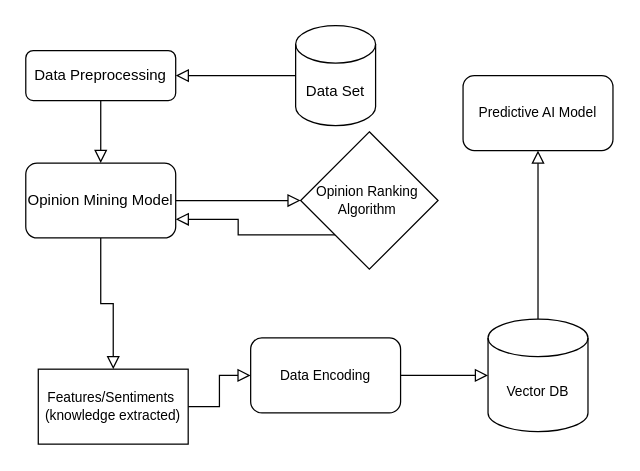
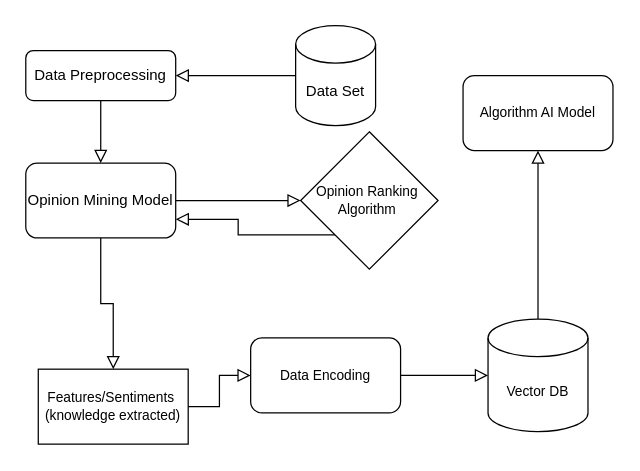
- <mxCell id="17" value="Predictive AI Model" style="rounded=1;whiteSpace=wrap;html=1;fontFamily=Helvetica;fontSize=11;fontColor=default;labelBackgroundColor=none;" vertex="1" parent="1"><mxGeometry x="370" y="60" width="120" height="60" as="geometry" /></mxCell>
+ <mxCell id="17" value="Algorithm AI Model" style="rounded=1;whiteSpace=wrap;html=1;fontFamily=Helvetica;fontSize=11;fontColor=default;labelBackgroundColor=none;" vertex="1" parent="1"><mxGeometry x="370" y="60" width="120" height="60" as="geometry" /></mxCell>
